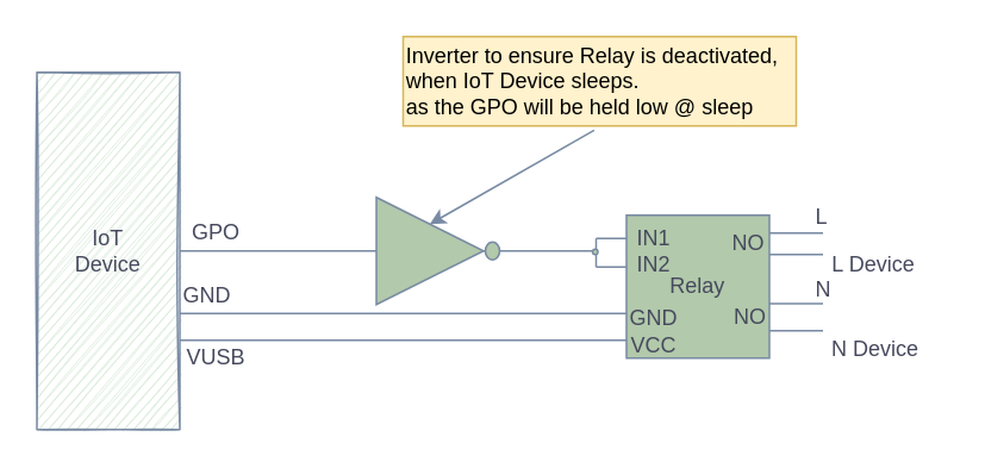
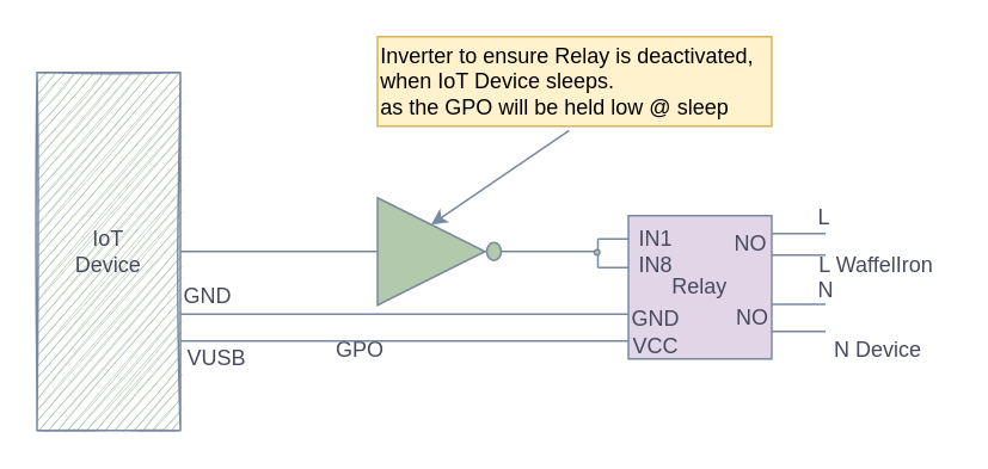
- <mxCell id="10" value="Inverter to ensure Relay is deactivated,&lt;br&gt;when IoT Device sleeps.&lt;br&gt;as the GPO will be held low @ sleep" style="text;html=1;align=left;verticalAlign=middle;resizable=0;points=[];autosize=1;fillColor=#fff2cc;strokeColor=#d6b656;" vertex="1" parent="1"><mxGeometry x="225" y="20" width="220" height="50" as="geometry" /></mxCell>
+ <mxCell id="10" value="Inverter to ensure Relay is deactivated,&lt;br&gt;when IoT Device sleeps.&lt;br&gt;as the GPO will be held low @ sleep" style="text;html=1;align=left;verticalAlign=middle;resizable=0;points=[];autosize=1;fillColor=#fff2cc;strokeColor=#d6b656;" vertex="1" parent="1"><mxGeometry x="210" y="20" width="220" height="50" as="geometry" /></mxCell>
- <mxCell id="9" value="GPO" style="text;html=1;align=center;verticalAlign=middle;resizable=0;points=[];autosize=1;fontColor=#46495D;" vertex="1" parent="1"><mxGeometry x="100" y="120" width="40" height="20" as="geometry" /></mxCell>
+ <mxCell id="9" value="GPO" style="text;html=1;align=center;verticalAlign=middle;resizable=0;points=[];autosize=1;fontColor=#46495D;" vertex="1" parent="1"><mxGeometry x="180" y="185" width="40" height="20" as="geometry" /></mxCell>
- <mxCell id="8" value="IoT&lt;br&gt;Device" style="rounded=0;whiteSpace=wrap;html=1;sketch=1;fillColor=#d5e8d4;strokeColor=#788AA3;fontColor=#46495D;" vertex="1" parent="1"><mxGeometry x="20" y="40" width="80" height="200" as="geometry" /></mxCell>
+ <mxCell id="8" value="IoT&lt;br&gt;Device" style="rounded=0;whiteSpace=wrap;html=1;sketch=1;fillColor=#B2C9AB;strokeColor=#788AA3;fontColor=#46495D;" vertex="1" parent="1"><mxGeometry x="20" y="40" width="80" height="200" as="geometry" /></mxCell>
- <mxCell id="11" value="IN1&lt;br&gt;IN2" style="text;html=1;align=center;verticalAlign=middle;resizable=0;points=[];autosize=1;fontColor=#46495D;" vertex="1" parent="1"><mxGeometry x="350" y="125" width="30" height="30" as="geometry" /></mxCell>
+ <mxCell id="11" value="IN1&lt;br&gt;IN8" style="text;html=1;align=center;verticalAlign=middle;resizable=0;points=[];autosize=1;fontColor=#46495D;" vertex="1" parent="1"><mxGeometry x="350" y="125" width="30" height="30" as="geometry" /></mxCell>
- <mxCell id="31" value="L Device" style="text;html=1;align=center;verticalAlign=middle;resizable=0;points=[];autosize=1;fontColor=#46495D;" vertex="1" parent="1"><mxGeometry x="448" y="138" width="80" height="20" as="geometry" /></mxCell>
+ <mxCell id="31" value="L WaffelIron" style="text;html=1;align=center;verticalAlign=middle;resizable=0;points=[];autosize=1;fontColor=#46495D;" vertex="1" parent="1"><mxGeometry x="448" y="138" width="80" height="20" as="geometry" /></mxCell>
- <mxCell id="2" value="Relay" style="whiteSpace=wrap;html=1;aspect=fixed;fillColor=#B2C9AB;strokeColor=#788AA3;fontColor=#46495D;" vertex="1" parent="1"><mxGeometry x="350" y="120" width="80" height="80" as="geometry" /></mxCell>
+ <mxCell id="2" value="Relay" style="whiteSpace=wrap;html=1;aspect=fixed;fillColor=#e1d5e7;strokeColor=#788AA3;fontColor=#46495D;" vertex="1" parent="1"><mxGeometry x="350" y="120" width="80" height="80" as="geometry" /></mxCell>
